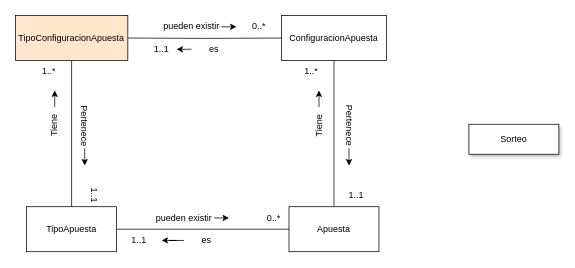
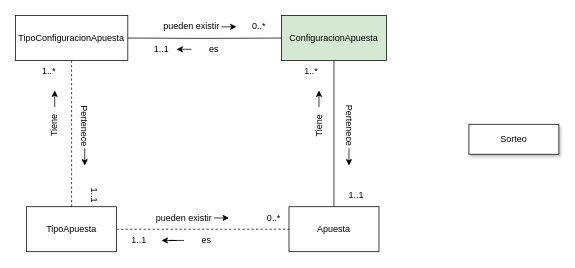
- <mxCell id="22" value="TipoConfiguracionApuesta" style="rounded=0;whiteSpace=wrap;html=1;fillColor=#ffe6cc;" vertex="1" parent="1"><mxGeometry x="20" y="20" width="150" height="60" as="geometry" /></mxCell>
+ <mxCell id="22" value="TipoConfiguracionApuesta" style="rounded=0;whiteSpace=wrap;html=1;" vertex="1" parent="1"><mxGeometry x="20" y="20" width="150" height="60" as="geometry" /></mxCell>
- <mxCell id="13" value="ConfiguracionApuesta" style="rounded=0;whiteSpace=wrap;html=1;" vertex="1" parent="1"><mxGeometry x="375" y="20" width="140" height="60" as="geometry" /></mxCell>
+ <mxCell id="13" value="ConfiguracionApuesta" style="rounded=0;whiteSpace=wrap;html=1;fillColor=#d5e8d4;" vertex="1" parent="1"><mxGeometry x="375" y="20" width="140" height="60" as="geometry" /></mxCell>
- <mxCell id="21" style="edgeStyle=orthogonalEdgeStyle;rounded=0;orthogonalLoop=1;jettySize=auto;html=1;endArrow=none;endFill=0;" edge="1" parent="1" source="22" target="6"><mxGeometry relative="1" as="geometry" /></mxCell>
+ <mxCell id="21" style="edgeStyle=orthogonalEdgeStyle;rounded=0;orthogonalLoop=1;jettySize=auto;html=1;endArrow=none;endFill=0;dashed=1;" edge="1" parent="1" source="22" target="6"><mxGeometry relative="1" as="geometry" /></mxCell>
- <mxCell id="5" style="edgeStyle=orthogonalEdgeStyle;rounded=0;orthogonalLoop=1;jettySize=auto;html=1;endArrow=none;endFill=0;" edge="1" parent="1" source="6" target="4"><mxGeometry relative="1" as="geometry" /></mxCell>
+ <mxCell id="5" style="edgeStyle=orthogonalEdgeStyle;rounded=0;orthogonalLoop=1;jettySize=auto;html=1;endArrow=none;endFill=0;dashed=1;" edge="1" parent="1" source="6" target="4"><mxGeometry relative="1" as="geometry" /></mxCell>
